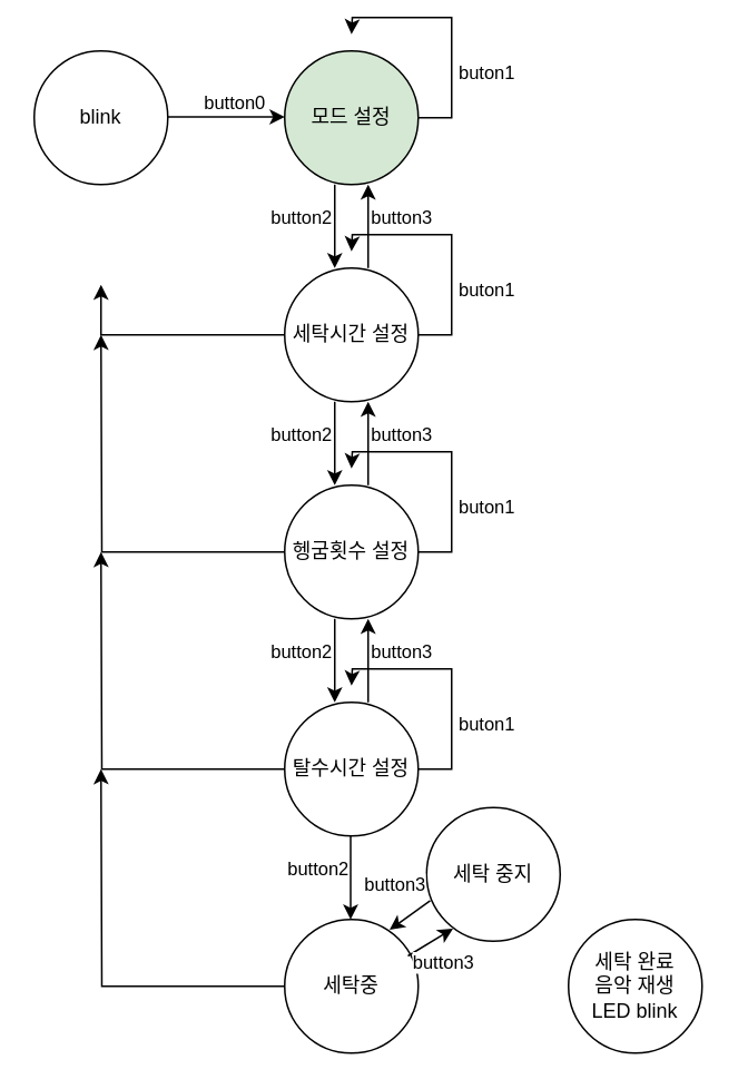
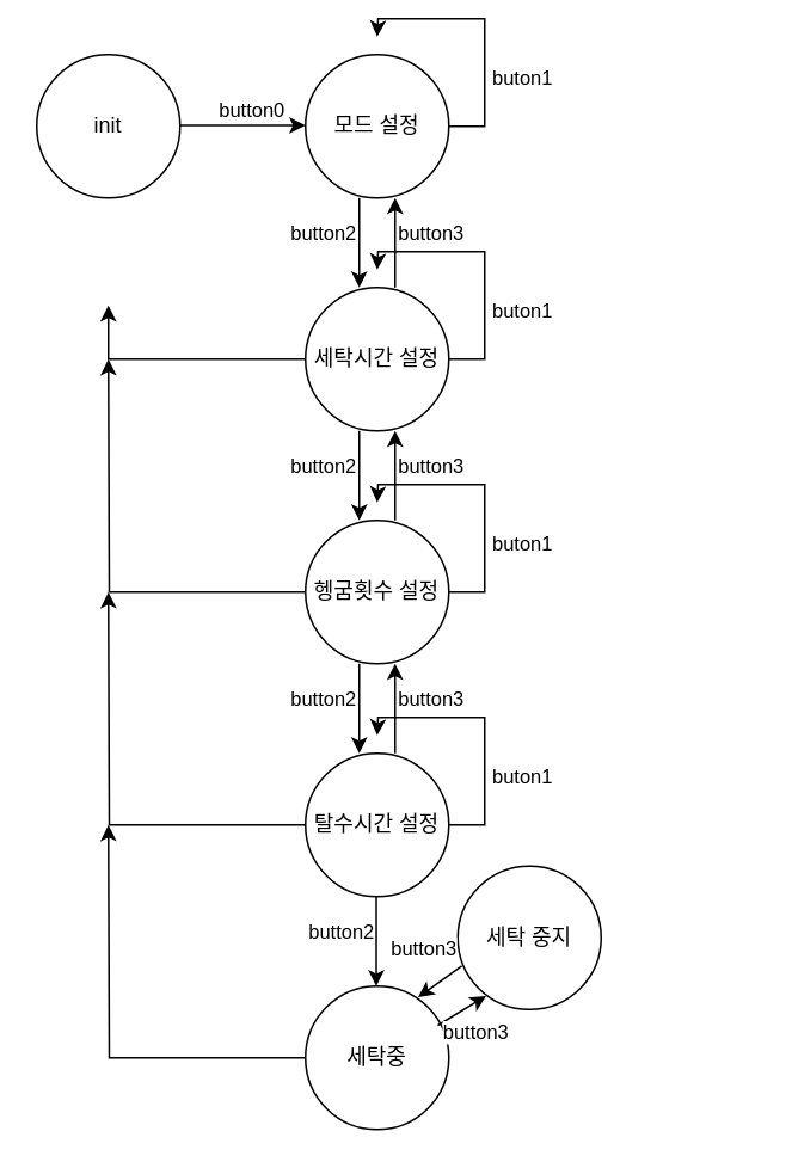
- <mxCell id="2" value="blink" style="ellipse;whiteSpace=wrap;html=1;aspect=fixed;" parent="1" vertex="1"><mxGeometry x="20" y="30" width="80" height="80" as="geometry" /></mxCell>
+ <mxCell id="2" value="init" style="ellipse;whiteSpace=wrap;html=1;aspect=fixed;" parent="1" vertex="1"><mxGeometry x="20" y="30" width="80" height="80" as="geometry" /></mxCell>
- <mxCell id="6" value="모드 설정" style="ellipse;whiteSpace=wrap;html=1;aspect=fixed;fillColor=#d5e8d4;" parent="1" vertex="1"><mxGeometry x="170" y="30" width="80" height="80" as="geometry" /></mxCell>
+ <mxCell id="6" value="모드 설정" style="ellipse;whiteSpace=wrap;html=1;aspect=fixed;" parent="1" vertex="1"><mxGeometry x="170" y="30" width="80" height="80" as="geometry" /></mxCell>
- <mxCell id="28" value="세탁 완료&lt;div&gt;음악 재생&lt;/div&gt;&lt;div&gt;LED blink&lt;/div&gt;" style="ellipse;whiteSpace=wrap;html=1;aspect=fixed;" parent="1" vertex="1"><mxGeometry x="340" y="550" width="80" height="80" as="geometry" /></mxCell>
